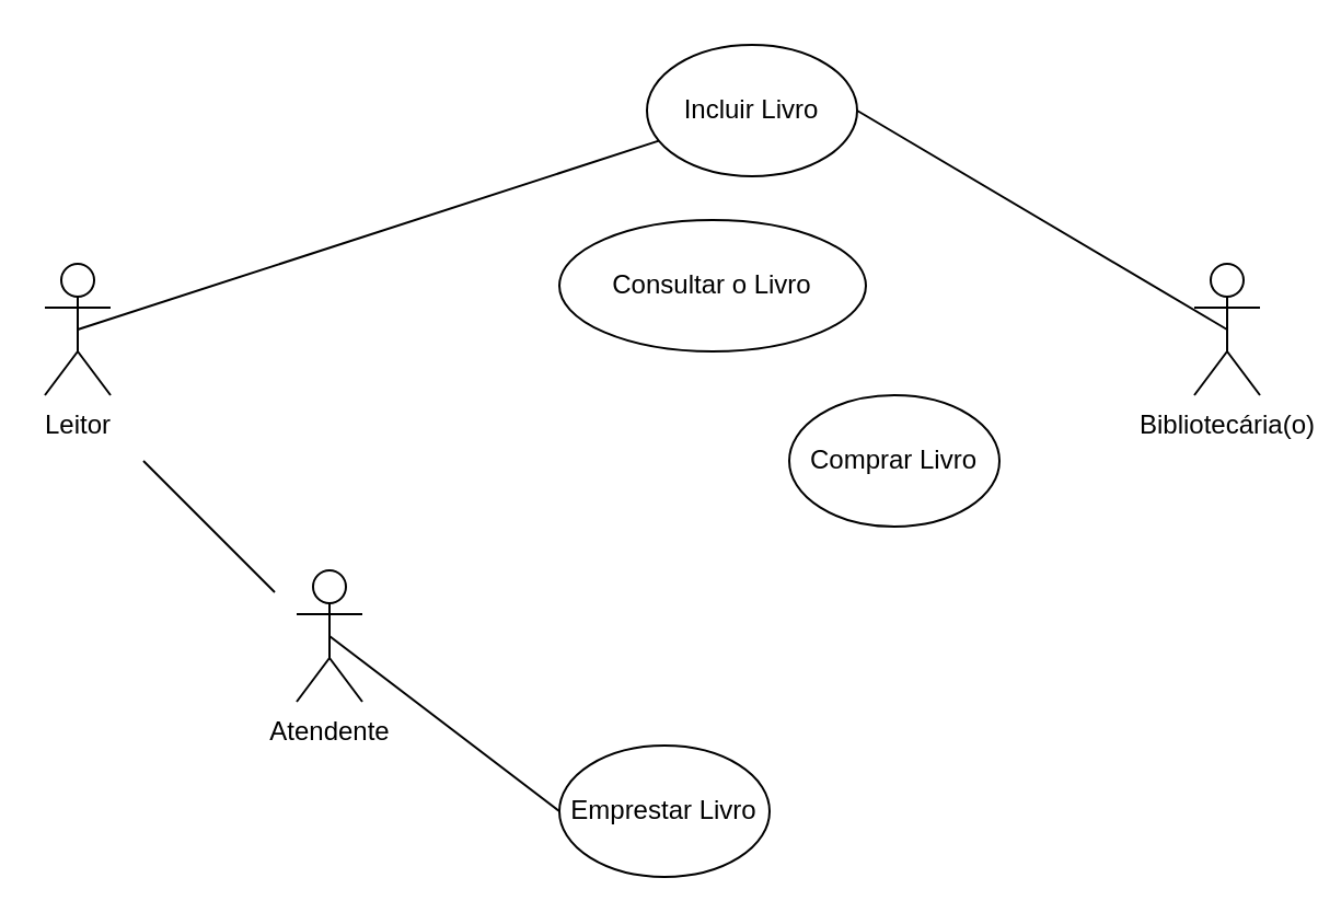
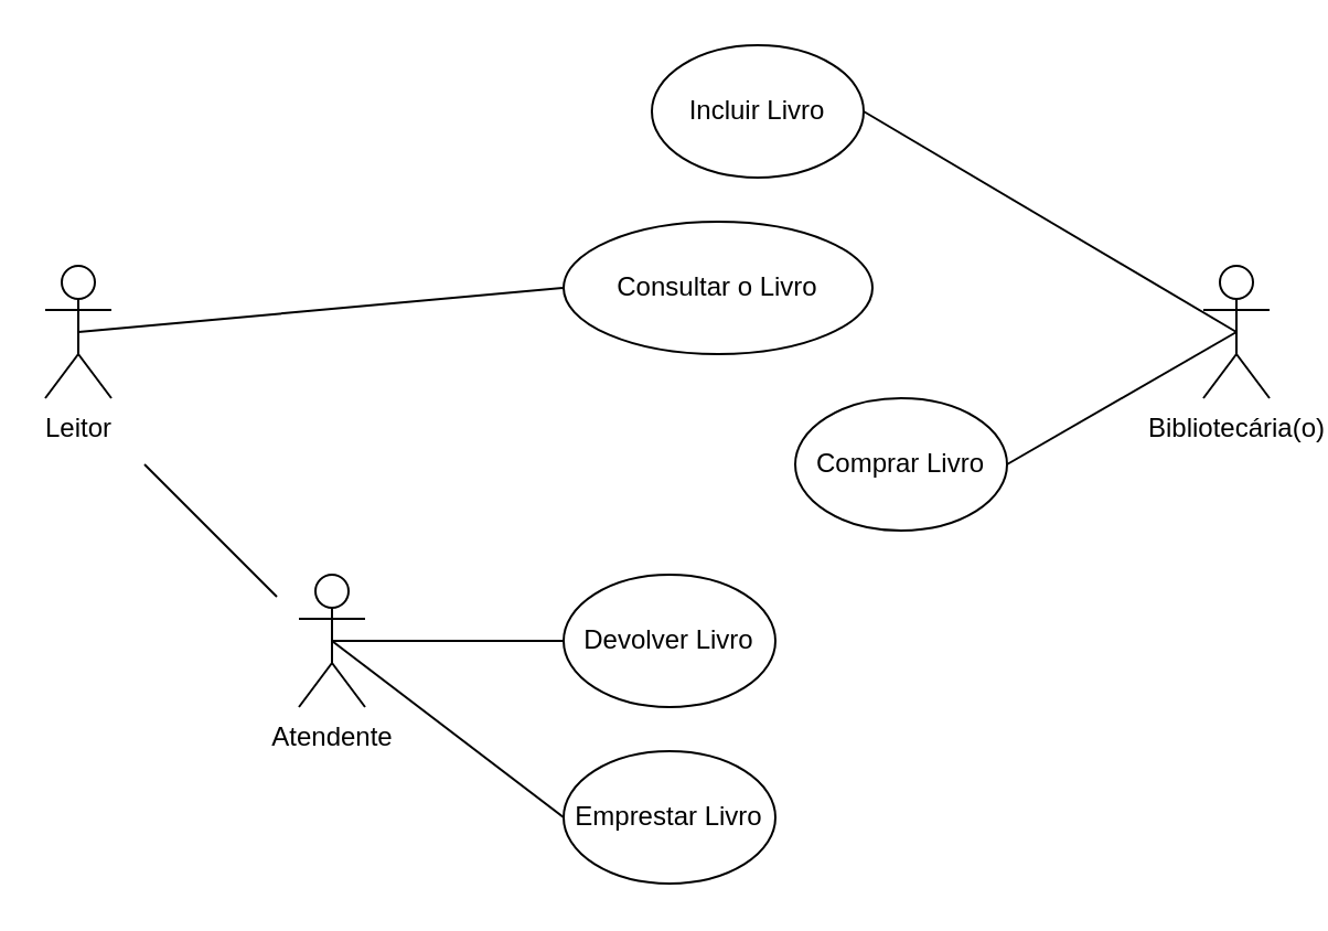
- <mxCell id="13" value="" style="endArrow=none;html=1;rounded=0;exitX=0.5;exitY=0.5;exitDx=0;exitDy=0;exitPerimeter=0;" parent="1" source="2" target="9" edge="1"><mxGeometry width="50" height="50" relative="1" as="geometry"><mxPoint x="-35" y="20" as="sourcePoint" /><mxPoint x="15" y="-30" as="targetPoint" /></mxGeometry></mxCell>
+ <mxCell id="13" value="" style="endArrow=none;html=1;rounded=0;entryX=0;entryY=0.5;entryDx=0;entryDy=0;exitX=0.5;exitY=0.5;exitDx=0;exitDy=0;exitPerimeter=0;" parent="1" source="2" target="7" edge="1"><mxGeometry width="50" height="50" relative="1" as="geometry"><mxPoint x="-35" y="20" as="sourcePoint" /><mxPoint x="15" y="-30" as="targetPoint" /></mxGeometry></mxCell>
+ <mxCell id="14" value="" style="endArrow=none;html=1;rounded=0;entryX=0.5;entryY=0.5;entryDx=0;entryDy=0;entryPerimeter=0;exitX=1;exitY=0.5;exitDx=0;exitDy=0;" parent="1" source="8" target="10" edge="1"><mxGeometry width="50" height="50" relative="1" as="geometry"><mxPoint x="475" y="200" as="sourcePoint" /><mxPoint x="525" y="150" as="targetPoint" /></mxGeometry></mxCell>
+ <mxCell id="11" value="" style="endArrow=none;html=1;rounded=0;exitX=0.5;exitY=0.5;exitDx=0;exitDy=0;exitPerimeter=0;entryX=0;entryY=0.5;entryDx=0;entryDy=0;" parent="1" source="3" target="6" edge="1"><mxGeometry width="50" height="50" relative="1" as="geometry"><mxPoint x="155" y="320" as="sourcePoint" /><mxPoint x="165" y="220" as="targetPoint" /></mxGeometry></mxCell>
+ <mxCell id="6" value="Devolver Livro" style="ellipse;whiteSpace=wrap;html=1;" parent="1" vertex="1"><mxGeometry x="255" y="260" width="96" height="60" as="geometry" /></mxCell>
